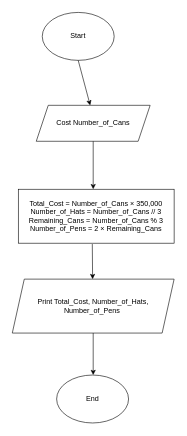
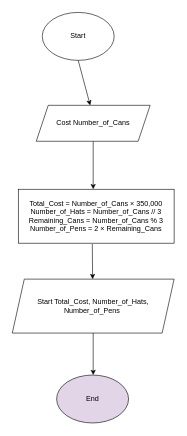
- <mxCell id="8" value="Print Total_Cost, Number_of_Hats, Number_of_Pens&amp;nbsp;" style="shape=parallelogram;perimeter=parallelogramPerimeter;whiteSpace=wrap;html=1;fixedSize=1;" vertex="1" parent="1"><mxGeometry x="20" y="465" width="270" height="90" as="geometry" /></mxCell>
+ <mxCell id="8" value="Start Total_Cost, Number_of_Hats, Number_of_Pens&amp;nbsp;" style="shape=parallelogram;perimeter=parallelogramPerimeter;whiteSpace=wrap;html=1;fixedSize=1;" vertex="1" parent="1"><mxGeometry x="20" y="465" width="270" height="90" as="geometry" /></mxCell>
- <mxCell id="10" value="End" style="ellipse;whiteSpace=wrap;html=1;" vertex="1" parent="1"><mxGeometry x="94" y="625" width="120" height="80" as="geometry" /></mxCell>
+ <mxCell id="10" value="End" style="ellipse;whiteSpace=wrap;html=1;fillColor=#e1d5e7;" vertex="1" parent="1"><mxGeometry x="94" y="625" width="120" height="80" as="geometry" /></mxCell>
